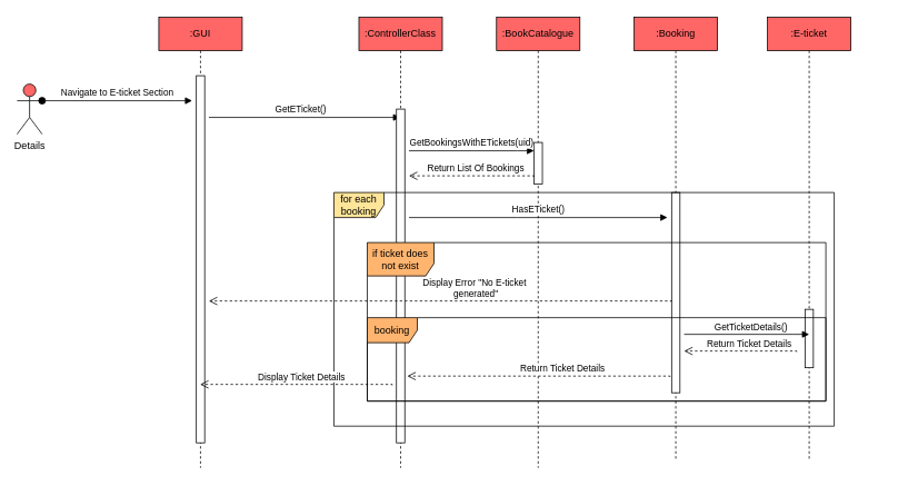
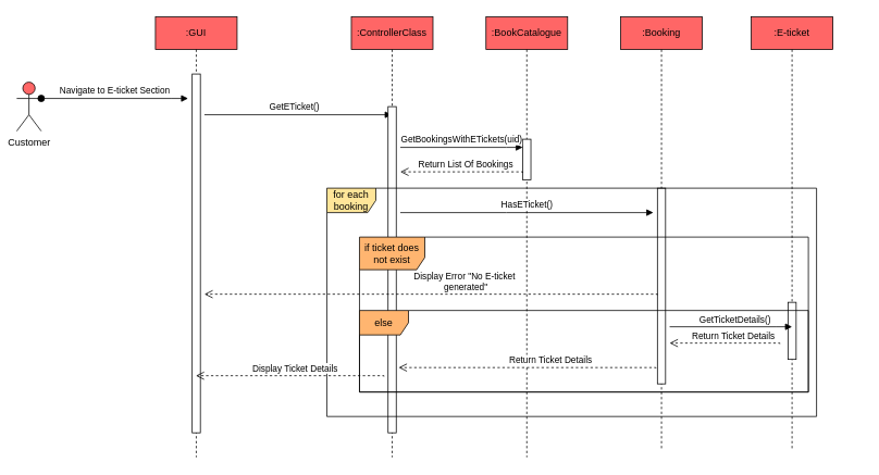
- <mxCell id="3" value="Details" style="shape=umlActor;verticalLabelPosition=bottom;verticalAlign=top;html=1;outlineConnect=0;fillColor=#FF6666;" vertex="1" parent="1"><mxGeometry x="20" y="100" width="30" height="60" as="geometry" /></mxCell>
+ <mxCell id="3" value="Customer" style="shape=umlActor;verticalLabelPosition=bottom;verticalAlign=top;html=1;outlineConnect=0;fillColor=#FF6666;" vertex="1" parent="1"><mxGeometry x="20" y="100" width="30" height="60" as="geometry" /></mxCell>
- <mxCell id="21" value="booking" style="shape=umlFrame;whiteSpace=wrap;html=1;pointerEvents=0;fillColor=#FFB570;" vertex="1" parent="1"><mxGeometry x="440" y="380" width="550" height="100" as="geometry" /></mxCell>
+ <mxCell id="21" value="else" style="shape=umlFrame;whiteSpace=wrap;html=1;pointerEvents=0;fillColor=#FFB570;" vertex="1" parent="1"><mxGeometry x="440" y="380" width="550" height="100" as="geometry" /></mxCell>
